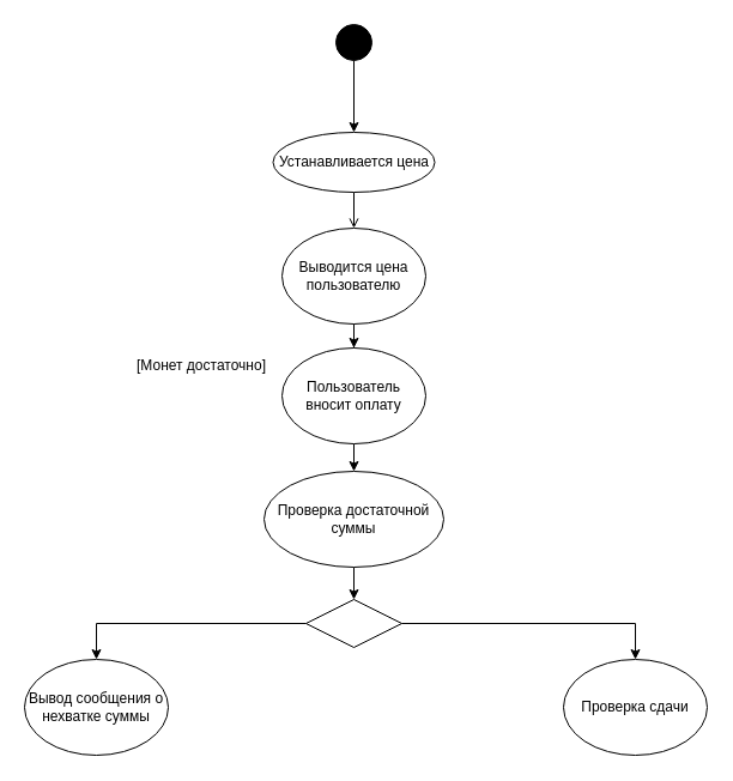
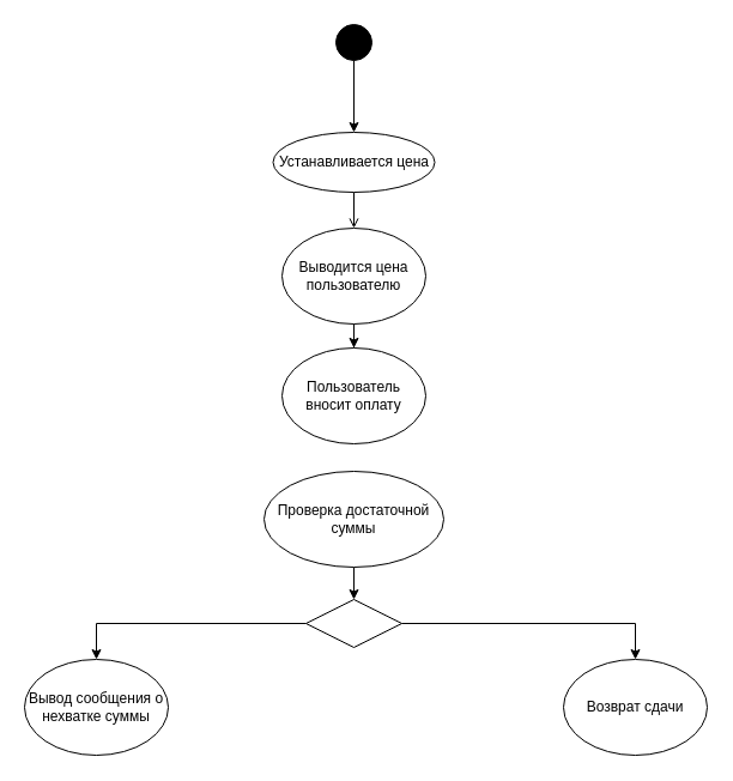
- <mxCell id="8" value="[Монет достаточно]" style="text;html=1;strokeColor=none;fillColor=none;align=center;verticalAlign=middle;whiteSpace=wrap;rounded=0;" vertex="1" parent="1"><mxGeometry x="107.5" y="290" width="120" height="30" as="geometry" /></mxCell>
- <mxCell id="11" style="edgeStyle=orthogonalEdgeStyle;rounded=0;orthogonalLoop=1;jettySize=auto;html=1;" edge="1" parent="1" source="12" target="7"><mxGeometry relative="1" as="geometry" /></mxCell>
- <mxCell id="16" value="Проверка сдачи" style="ellipse;whiteSpace=wrap;html=1;" vertex="1" parent="1"><mxGeometry x="470" y="550" width="120" height="80" as="geometry" /></mxCell>
+ <mxCell id="16" value="Возврат сдачи" style="ellipse;whiteSpace=wrap;html=1;" vertex="1" parent="1"><mxGeometry x="470" y="550" width="120" height="80" as="geometry" /></mxCell>
